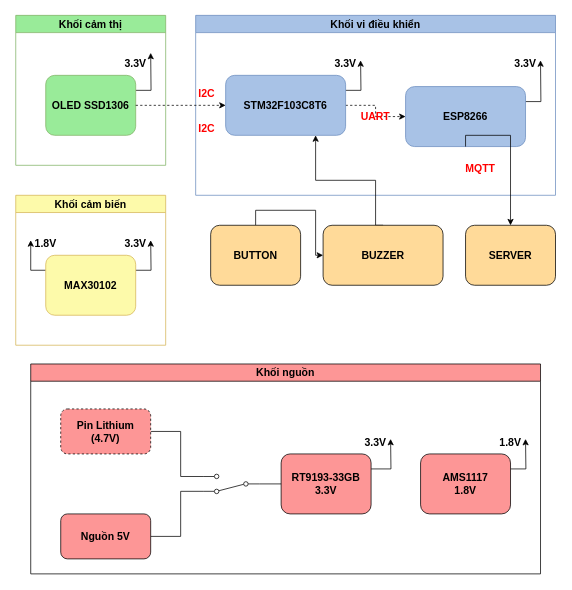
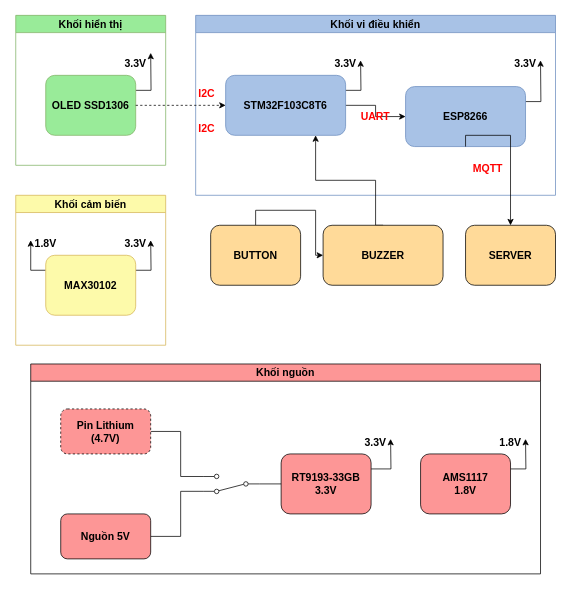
- <mxCell id="2" value="Khối cảm thị" style="swimlane;whiteSpace=wrap;html=1;fontStyle=1;fontSize=14;fillColor=#99EB99;strokeColor=#82b366;" vertex="1" parent="1"><mxGeometry x="20" y="20" width="200" height="200" as="geometry" /></mxCell>
+ <mxCell id="2" value="Khối hiển thị" style="swimlane;whiteSpace=wrap;html=1;fontStyle=1;fontSize=14;fillColor=#99EB99;strokeColor=#82b366;" vertex="1" parent="1"><mxGeometry x="20" y="20" width="200" height="200" as="geometry" /></mxCell>
- <mxCell id="8" style="edgeStyle=orthogonalEdgeStyle;rounded=0;orthogonalLoop=1;jettySize=auto;html=1;exitX=1;exitY=0.5;exitDx=0;exitDy=0;entryX=0;entryY=0.5;entryDx=0;entryDy=0;fontSize=14;dashed=1;" edge="1" parent="6" source="9" target="11"><mxGeometry relative="1" as="geometry" /></mxCell>
+ <mxCell id="8" style="edgeStyle=orthogonalEdgeStyle;rounded=0;orthogonalLoop=1;jettySize=auto;html=1;exitX=1;exitY=0.5;exitDx=0;exitDy=0;entryX=0;entryY=0.5;entryDx=0;entryDy=0;fontSize=14;" edge="1" parent="6" source="9" target="11"><mxGeometry relative="1" as="geometry" /></mxCell>
- <mxCell id="16" value="MQTT" style="text;html=1;align=center;verticalAlign=middle;whiteSpace=wrap;rounded=0;fontStyle=1;fontColor=#FF0000;fontSize=14;" vertex="1" parent="6"><mxGeometry x="350" y="190" width="60" height="30" as="geometry" /></mxCell>
+ <mxCell id="16" value="MQTT" style="text;html=1;align=center;verticalAlign=middle;whiteSpace=wrap;rounded=0;fontStyle=1;fontColor=#FF0000;fontSize=14;" vertex="1" parent="6"><mxGeometry x="360" y="190" width="60" height="30" as="geometry" /></mxCell>
